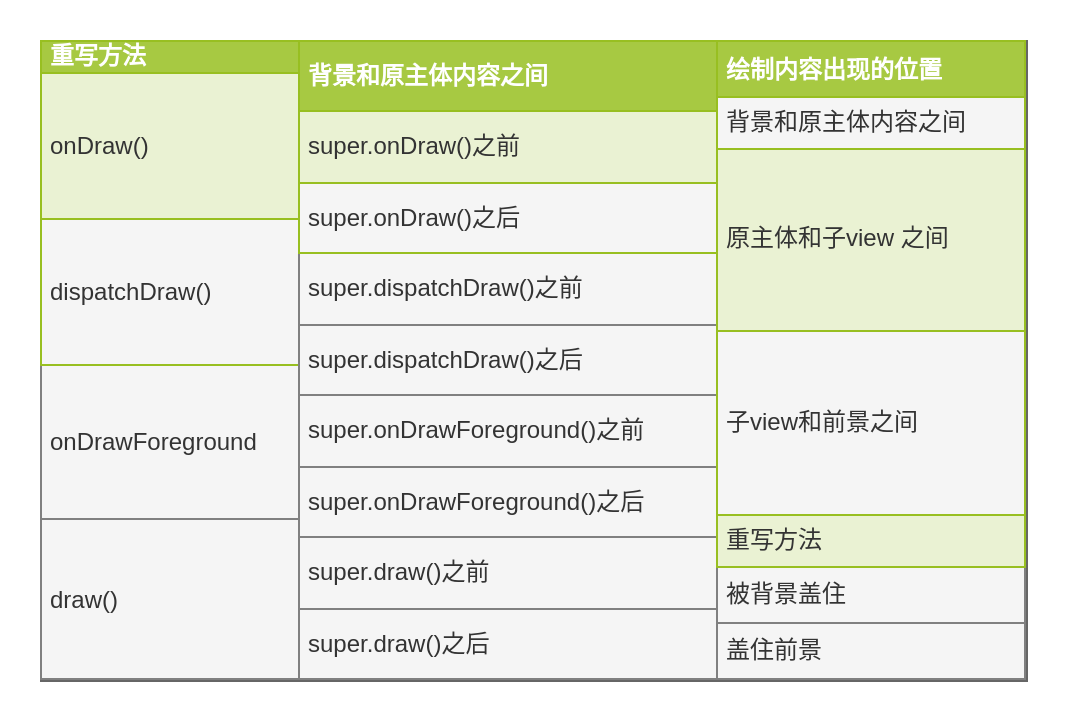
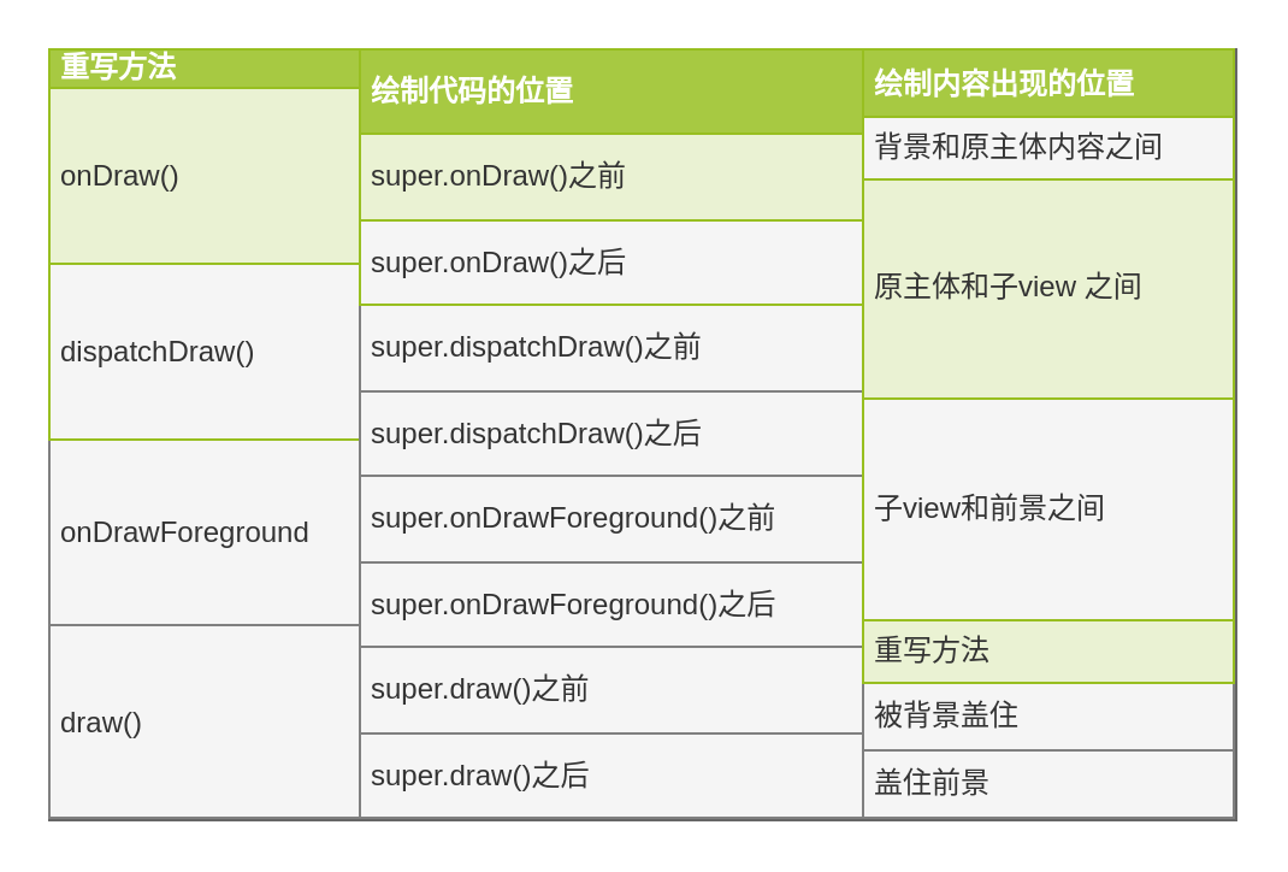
- <mxCell id="3" value="&lt;table border=&quot;1&quot; width=&quot;100%&quot; cellpadding=&quot;4&quot; style=&quot;width: 100% ; height: 100% ; border-collapse: collapse&quot;&gt;&lt;tbody&gt;&lt;tr style=&quot;background-color: #a7c942 ; color: #ffffff ; border: 1px solid #98bf21&quot;&gt;&lt;th align=&quot;left&quot;&gt;背景和原主体内容之间&lt;/th&gt;&lt;/tr&gt;&lt;tr style=&quot;background-color: #eaf2d3 ; border: 1px solid #98bf21&quot;&gt;&lt;td&gt;super.onDraw()之前&lt;/td&gt;&lt;/tr&gt;&lt;tr style=&quot;border: 1px solid #98bf21&quot;&gt;&lt;td&gt;super.onDraw()之后&lt;/td&gt;&lt;/tr&gt;&lt;tr&gt;&lt;td&gt;super.dispatchDraw()之前&lt;/td&gt;&lt;/tr&gt;&lt;tr&gt;&lt;td&gt;super.dispatchDraw()之后&lt;/td&gt;&lt;/tr&gt;&lt;tr&gt;&lt;td&gt;super.onDrawForeground()之前&lt;/td&gt;&lt;/tr&gt;&lt;tr&gt;&lt;td&gt;super.onDrawForeground()之后&lt;/td&gt;&lt;/tr&gt;&lt;tr&gt;&lt;td&gt;super.draw()之前&lt;/td&gt;&lt;/tr&gt;&lt;tr&gt;&lt;td&gt;super.draw()之后&lt;/td&gt;&lt;/tr&gt;&lt;/tbody&gt;&lt;/table&gt;" style="text;html=1;overflow=fill;rounded=0;fillColor=#f5f5f5;strokeColor=#666666;fontColor=#333333;" vertex="1" parent="1"><mxGeometry x="149" y="20" width="210" height="320" as="geometry" /></mxCell>
+ <mxCell id="3" value="&lt;table border=&quot;1&quot; width=&quot;100%&quot; cellpadding=&quot;4&quot; style=&quot;width: 100% ; height: 100% ; border-collapse: collapse&quot;&gt;&lt;tbody&gt;&lt;tr style=&quot;background-color: #a7c942 ; color: #ffffff ; border: 1px solid #98bf21&quot;&gt;&lt;th align=&quot;left&quot;&gt;绘制代码的位置&lt;/th&gt;&lt;/tr&gt;&lt;tr style=&quot;background-color: #eaf2d3 ; border: 1px solid #98bf21&quot;&gt;&lt;td&gt;super.onDraw()之前&lt;/td&gt;&lt;/tr&gt;&lt;tr style=&quot;border: 1px solid #98bf21&quot;&gt;&lt;td&gt;super.onDraw()之后&lt;/td&gt;&lt;/tr&gt;&lt;tr&gt;&lt;td&gt;super.dispatchDraw()之前&lt;/td&gt;&lt;/tr&gt;&lt;tr&gt;&lt;td&gt;super.dispatchDraw()之后&lt;/td&gt;&lt;/tr&gt;&lt;tr&gt;&lt;td&gt;super.onDrawForeground()之前&lt;/td&gt;&lt;/tr&gt;&lt;tr&gt;&lt;td&gt;super.onDrawForeground()之后&lt;/td&gt;&lt;/tr&gt;&lt;tr&gt;&lt;td&gt;super.draw()之前&lt;/td&gt;&lt;/tr&gt;&lt;tr&gt;&lt;td&gt;super.draw()之后&lt;/td&gt;&lt;/tr&gt;&lt;/tbody&gt;&lt;/table&gt;" style="text;html=1;overflow=fill;rounded=0;fillColor=#f5f5f5;strokeColor=#666666;fontColor=#333333;" vertex="1" parent="1"><mxGeometry x="149" y="20" width="210" height="320" as="geometry" /></mxCell>
